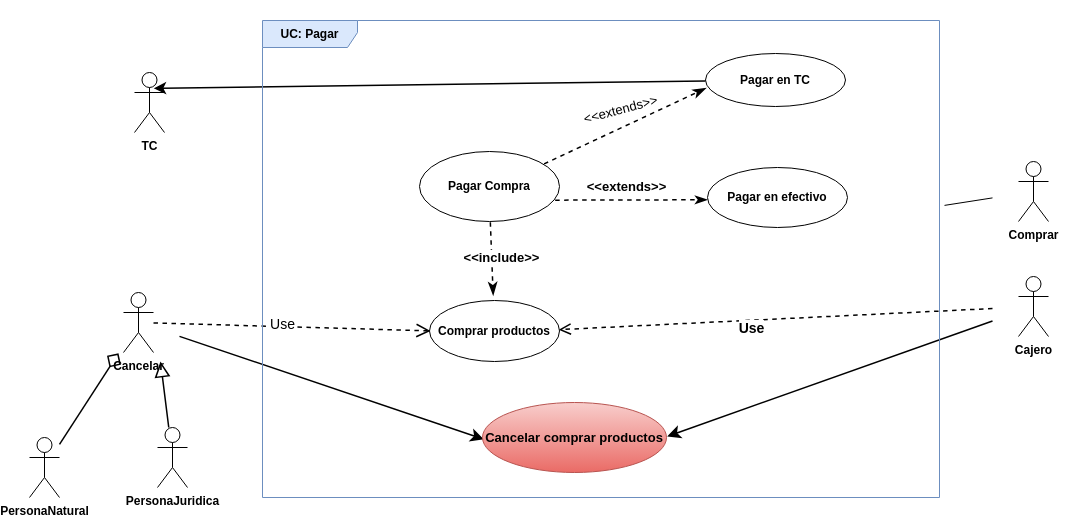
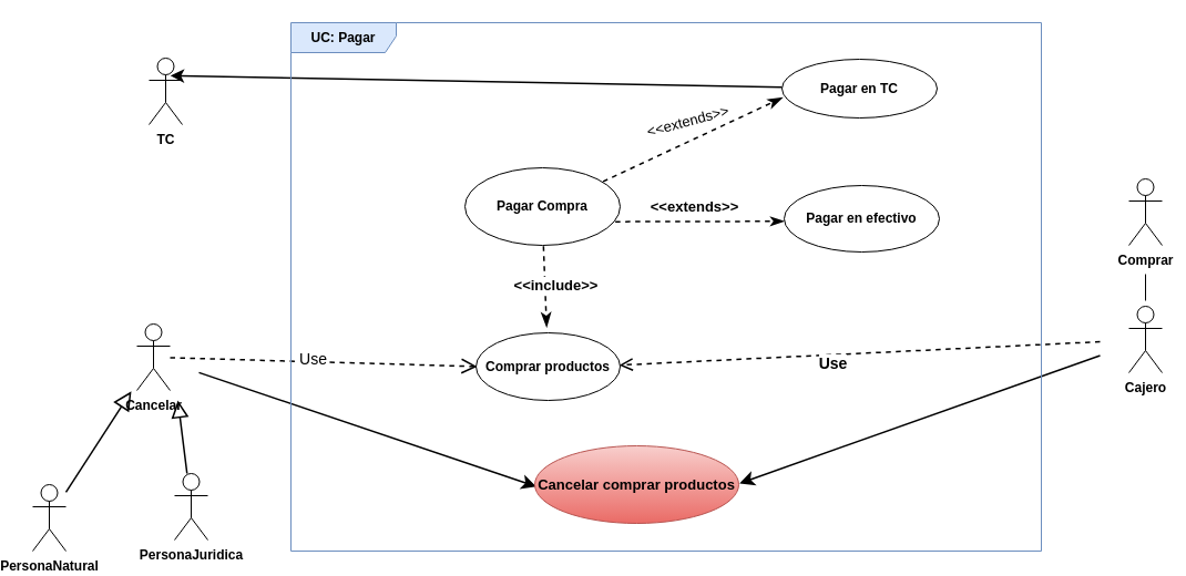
- <mxCell id="10" value="TC" style="shape=umlActor;verticalLabelPosition=bottom;verticalAlign=top;html=1;fontColor=#000000;strokeColor=#000000;fontStyle=1" vertex="1" parent="1"><mxGeometry x="125" y="72" width="30" height="60" as="geometry" /></mxCell>
+ <mxCell id="10" value="TC" style="shape=umlActor;verticalLabelPosition=bottom;verticalAlign=top;html=1;fontColor=#000000;strokeColor=#000000;fontStyle=1" vertex="1" parent="1"><mxGeometry x="125" y="52" width="30" height="60" as="geometry" /></mxCell>
- <mxCell id="11" value="" style="edgeStyle=none;html=1;endArrow=none;endFill=0;targetPerimeterSpacing=5;sourcePerimeterSpacing=26;fontColor=#000000;strokeColor=#000000;fontStyle=1;" edge="1" parent="1" source="12" target="29"><mxGeometry relative="1" as="geometry" /></mxCell>
+ <mxCell id="11" value="" style="edgeStyle=none;html=1;endArrow=none;endFill=0;targetPerimeterSpacing=5;sourcePerimeterSpacing=26;fontColor=#000000;strokeColor=#000000;fontStyle=1" edge="1" parent="1" source="12" target="15"><mxGeometry relative="1" as="geometry" /></mxCell>
- <mxCell id="6" style="edgeStyle=none;html=1;endArrow=diamond;endFill=0;strokeWidth=1.5;endSize=13;targetPerimeterSpacing=5;strokeColor=#000000;fontStyle=1;" edge="1" parent="1" source="7" target="5"><mxGeometry relative="1" as="geometry" /></mxCell>
+ <mxCell id="6" style="edgeStyle=none;html=1;endArrow=block;endFill=0;strokeWidth=1.5;endSize=13;targetPerimeterSpacing=5;strokeColor=#000000;fontStyle=1" edge="1" parent="1" source="7" target="5"><mxGeometry relative="1" as="geometry" /></mxCell>
